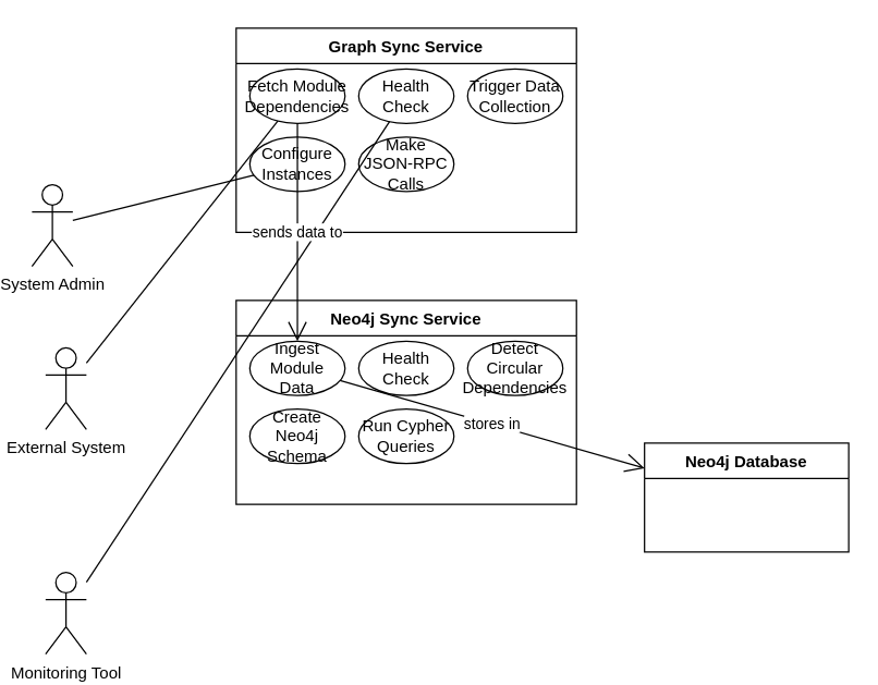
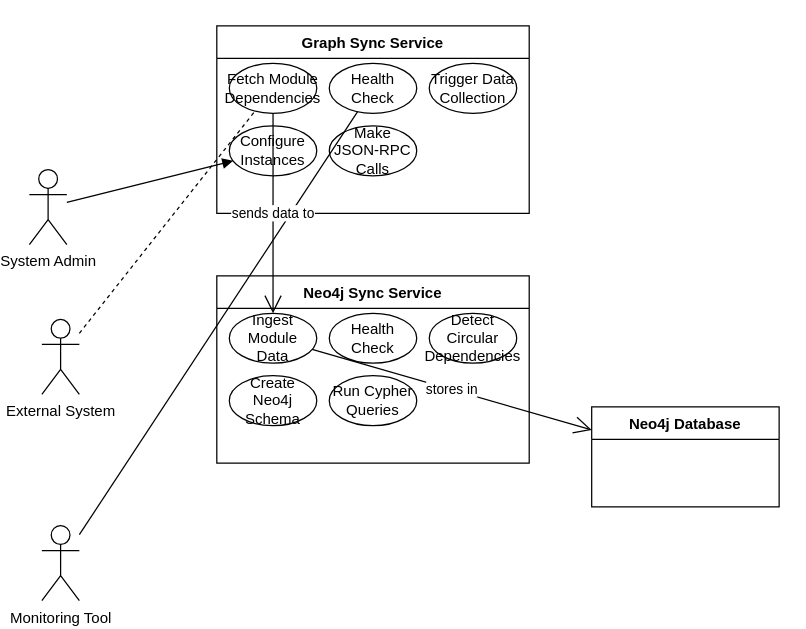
- <mxCell id="18" value="" style="endArrow=none;html=1;rounded=0;" edge="1" parent="1" source="2" target="9"><mxGeometry width="50" height="50" relative="1" as="geometry"><mxPoint x="70" y="150" as="sourcePoint" /><mxPoint x="220" y="120" as="targetPoint" /></mxGeometry></mxCell>
+ <mxCell id="18" value="" style="endArrow=block;html=1;rounded=0;" edge="1" parent="1" source="2" target="9"><mxGeometry width="50" height="50" relative="1" as="geometry"><mxPoint x="70" y="150" as="sourcePoint" /><mxPoint x="220" y="120" as="targetPoint" /></mxGeometry></mxCell>
- <mxCell id="19" value="" style="endArrow=none;html=1;rounded=0;" edge="1" parent="1" source="3" target="6"><mxGeometry width="50" height="50" relative="1" as="geometry"><mxPoint x="70" y="300" as="sourcePoint" /><mxPoint x="220" y="70" as="targetPoint" /></mxGeometry></mxCell>
+ <mxCell id="19" value="" style="endArrow=none;html=1;rounded=0;dashed=1;" edge="1" parent="1" source="3" target="6"><mxGeometry width="50" height="50" relative="1" as="geometry"><mxPoint x="70" y="300" as="sourcePoint" /><mxPoint x="220" y="70" as="targetPoint" /></mxGeometry></mxCell>
